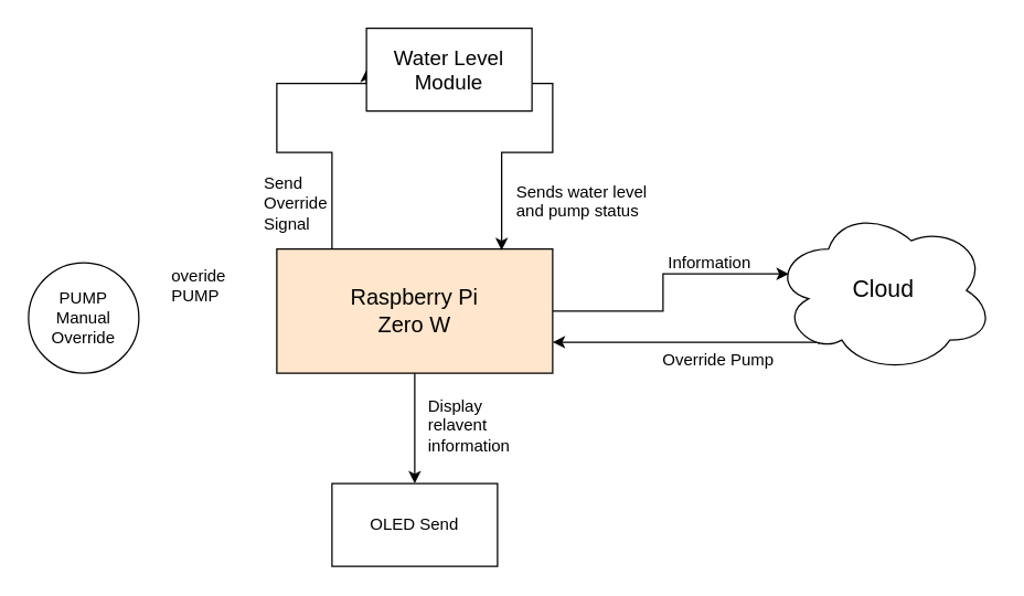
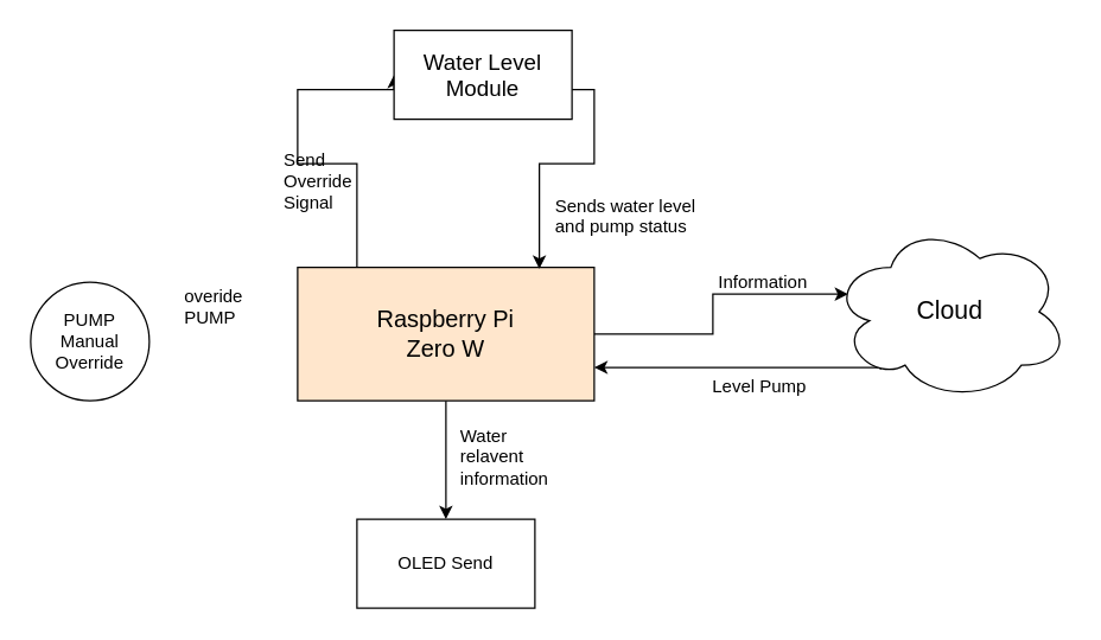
- <mxCell id="12" value="Send&lt;br&gt;Override&lt;br&gt;Signal" style="text;html=1;resizable=0;points=[];autosize=1;align=left;verticalAlign=top;spacingTop=-4;" vertex="1" parent="1"><mxGeometry x="189" y="123" width="60" height="40" as="geometry" /></mxCell>
+ <mxCell id="12" value="Send&lt;br&gt;Override&lt;br&gt;Signal" style="text;html=1;resizable=0;points=[];autosize=1;align=left;verticalAlign=top;spacingTop=-4;" vertex="1" parent="1"><mxGeometry x="189" y="98" width="60" height="40" as="geometry" /></mxCell>
- <mxCell id="17" value="Override Pump" style="text;html=1;resizable=0;points=[];autosize=1;align=left;verticalAlign=top;spacingTop=-4;" vertex="1" parent="1"><mxGeometry x="478" y="251" width="100" height="20" as="geometry" /></mxCell>
+ <mxCell id="17" value="Level Pump" style="text;html=1;resizable=0;points=[];autosize=1;align=left;verticalAlign=top;spacingTop=-4;" vertex="1" parent="1"><mxGeometry x="478" y="251" width="100" height="20" as="geometry" /></mxCell>
- <mxCell id="11" value="Display&lt;br&gt;relavent&lt;br&gt;information" style="text;html=1;resizable=0;points=[];autosize=1;align=left;verticalAlign=top;spacingTop=-4;" vertex="1" parent="1"><mxGeometry x="308" y="284" width="70" height="40" as="geometry" /></mxCell>
+ <mxCell id="11" value="Water&lt;br&gt;relavent&lt;br&gt;information" style="text;html=1;resizable=0;points=[];autosize=1;align=left;verticalAlign=top;spacingTop=-4;" vertex="1" parent="1"><mxGeometry x="308" y="284" width="70" height="40" as="geometry" /></mxCell>
